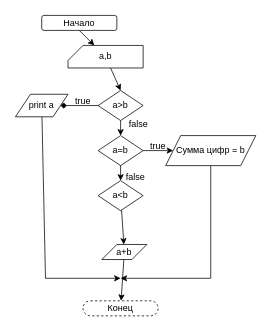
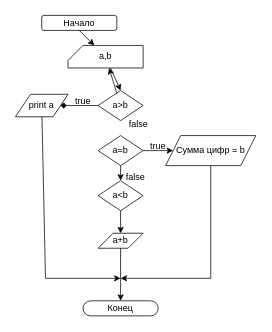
- <mxCell id="10" value="" style="endArrow=classic;html=1;rounded=0;" edge="1" parent="1" source="7" target="8"><mxGeometry width="50" height="50" relative="1" as="geometry"><mxPoint x="190" y="290" as="sourcePoint" /><mxPoint x="240" y="240" as="targetPoint" /></mxGeometry></mxCell>
+ <mxCell id="10" value="" style="endArrow=classic;html=1;rounded=0;" edge="1" parent="1" source="7" target="3"><mxGeometry width="50" height="50" relative="1" as="geometry"><mxPoint x="190" y="290" as="sourcePoint" /><mxPoint x="240" y="240" as="targetPoint" /></mxGeometry></mxCell>
- <mxCell id="16" value="a+b" style="shape=parallelogram;perimeter=parallelogramPerimeter;whiteSpace=wrap;html=1;fixedSize=1;" vertex="1" parent="1"><mxGeometry x="135" y="325" width="60" height="20" as="geometry" /></mxCell>
+ <mxCell id="16" value="a+b" style="shape=parallelogram;perimeter=parallelogramPerimeter;whiteSpace=wrap;html=1;fixedSize=1;" vertex="1" parent="1"><mxGeometry x="130" y="310" width="60" height="20" as="geometry" /></mxCell>
- <mxCell id="5" value="Конец" style="rounded=1;whiteSpace=wrap;html=1;arcSize=50;dashed=1;" vertex="1" parent="1"><mxGeometry x="110" y="400" width="100" height="20" as="geometry" /></mxCell>
+ <mxCell id="5" value="Конец" style="rounded=1;whiteSpace=wrap;html=1;arcSize=50;" vertex="1" parent="1"><mxGeometry x="110" y="400" width="100" height="20" as="geometry" /></mxCell>
